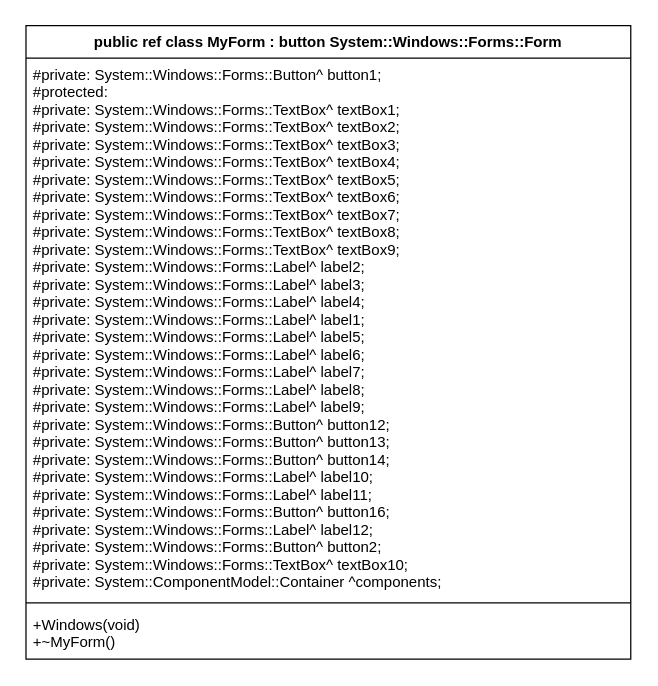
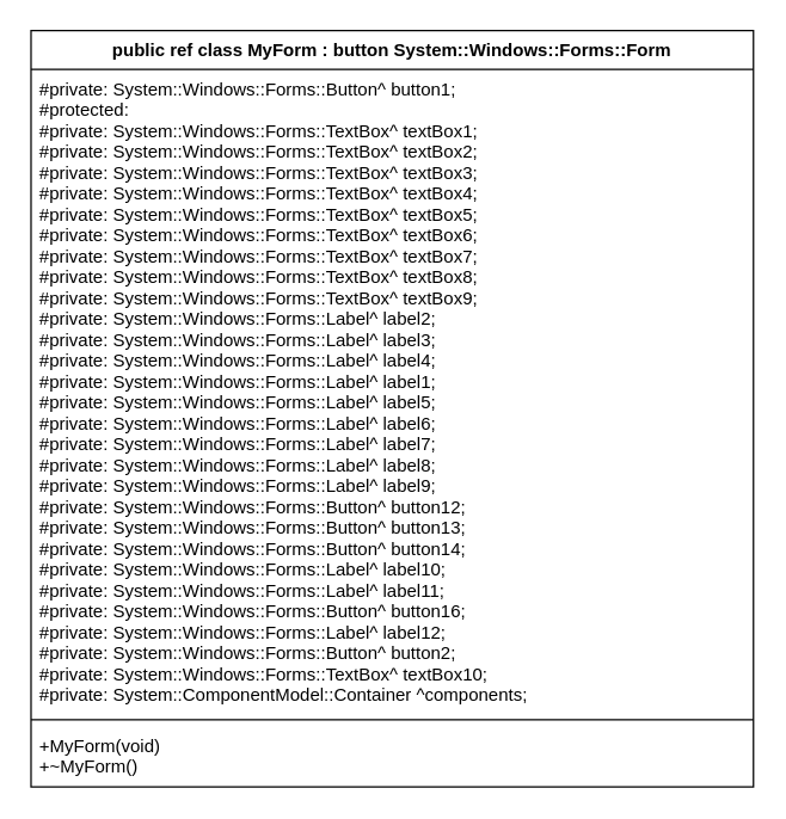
- <mxCell id="5" value="+Windows(void)&#10;+~MyForm()" style="text;strokeColor=none;fillColor=none;align=left;verticalAlign=top;spacingLeft=4;spacingRight=4;overflow=hidden;rotatable=0;points=[[0,0.5],[1,0.5]];portConstraint=eastwest;" vertex="1" parent="2"><mxGeometry y="466" width="484" height="41" as="geometry" /></mxCell>
+ <mxCell id="5" value="+MyForm(void)&#10;+~MyForm()" style="text;strokeColor=none;fillColor=none;align=left;verticalAlign=top;spacingLeft=4;spacingRight=4;overflow=hidden;rotatable=0;points=[[0,0.5],[1,0.5]];portConstraint=eastwest;" vertex="1" parent="2"><mxGeometry y="466" width="484" height="41" as="geometry" /></mxCell>
